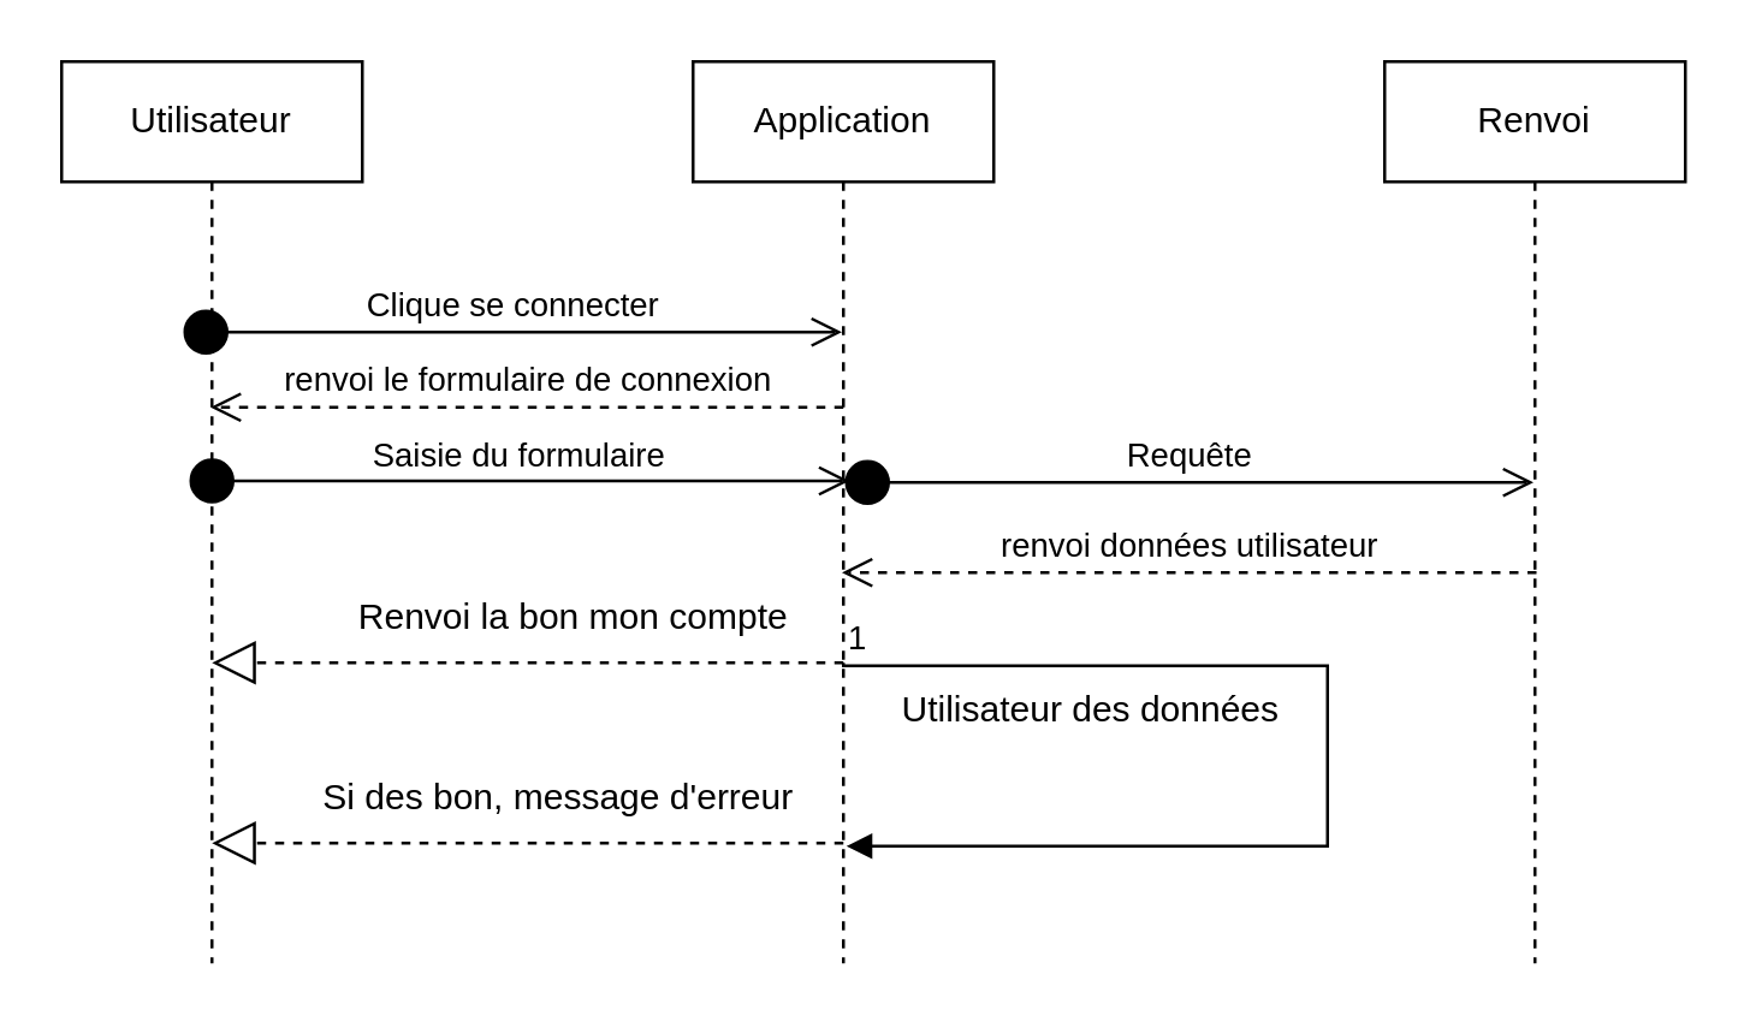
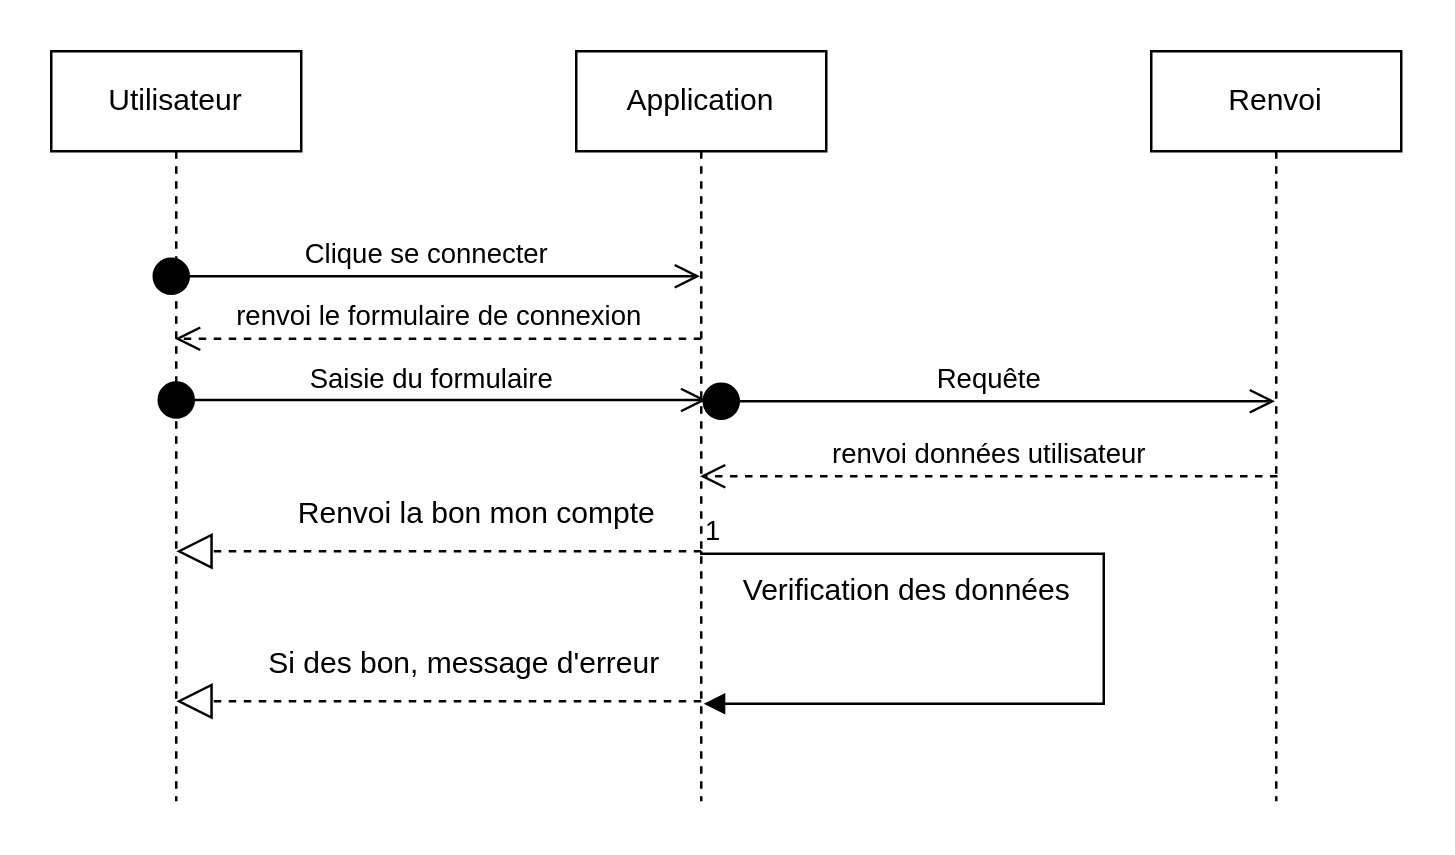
- <mxCell id="12" value="Utilisateur des données" style="text;html=1;align=center;verticalAlign=middle;resizable=0;points=[];autosize=1;strokeColor=none;fillColor=none;" vertex="1" parent="1"><mxGeometry x="282" y="221" width="160" height="30" as="geometry" /></mxCell>
+ <mxCell id="12" value="Verification des données" style="text;html=1;align=center;verticalAlign=middle;resizable=0;points=[];autosize=1;strokeColor=none;fillColor=none;" vertex="1" parent="1"><mxGeometry x="282" y="221" width="160" height="30" as="geometry" /></mxCell>
